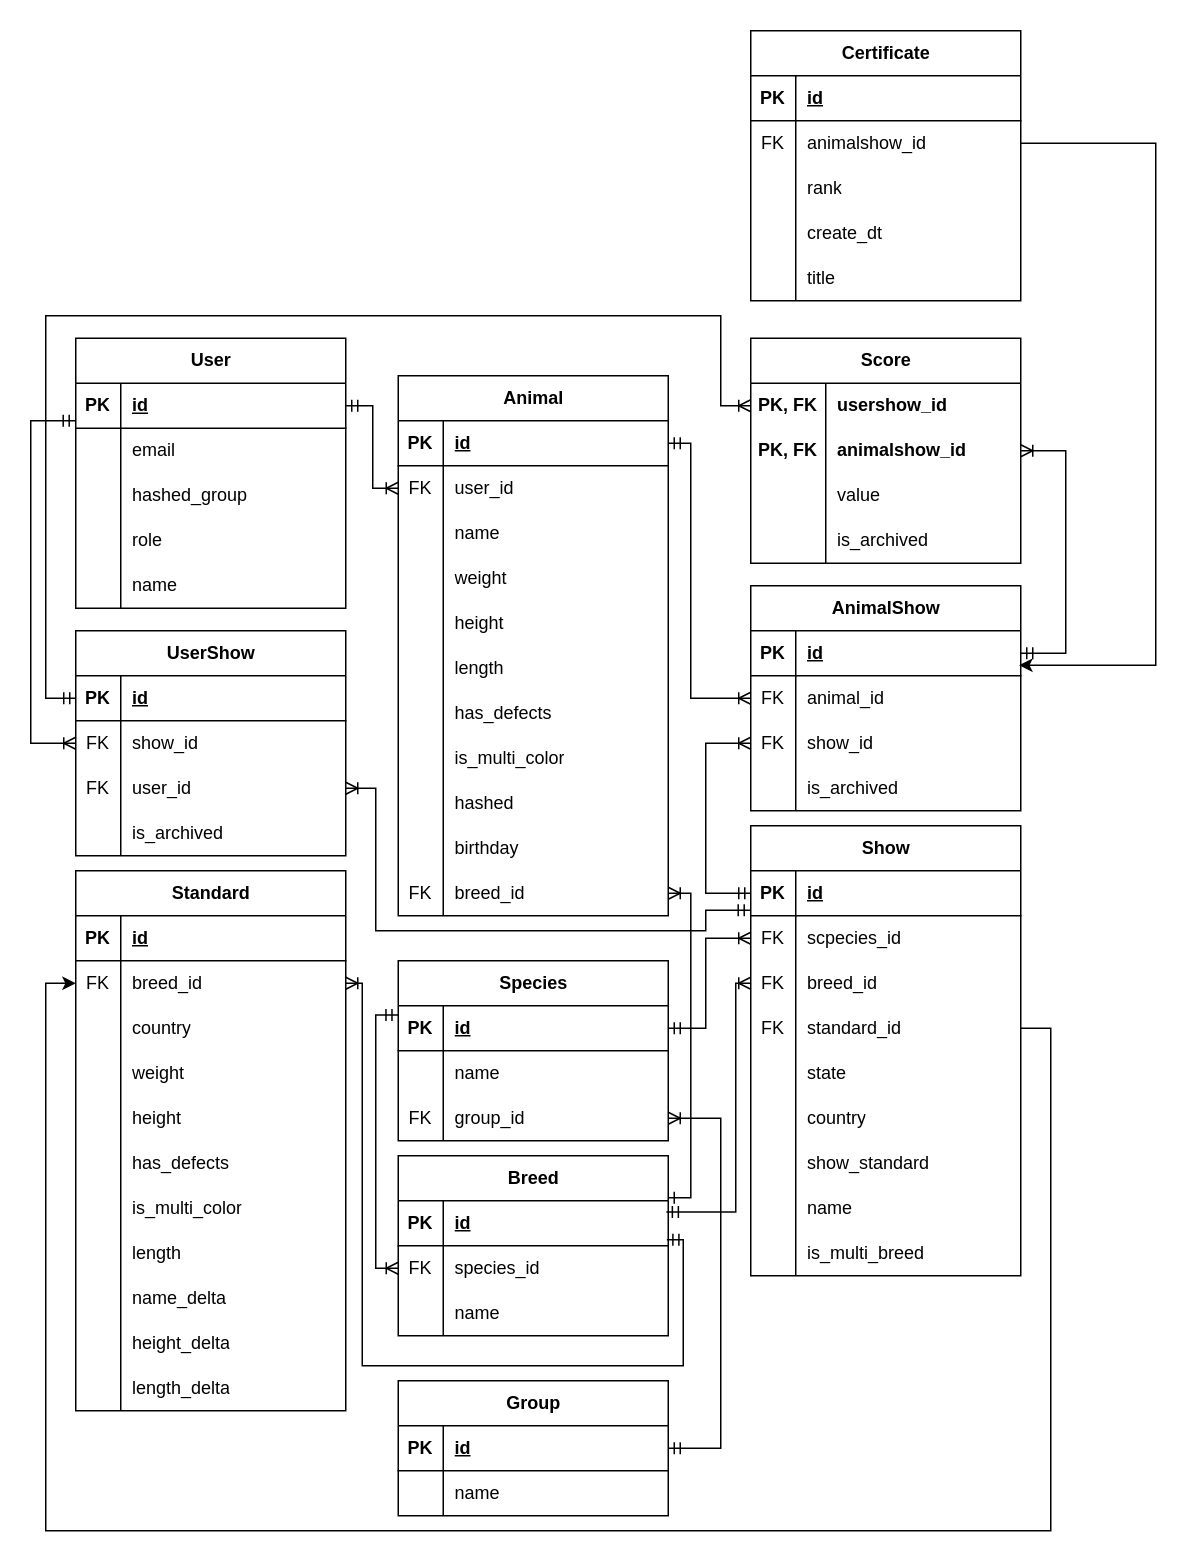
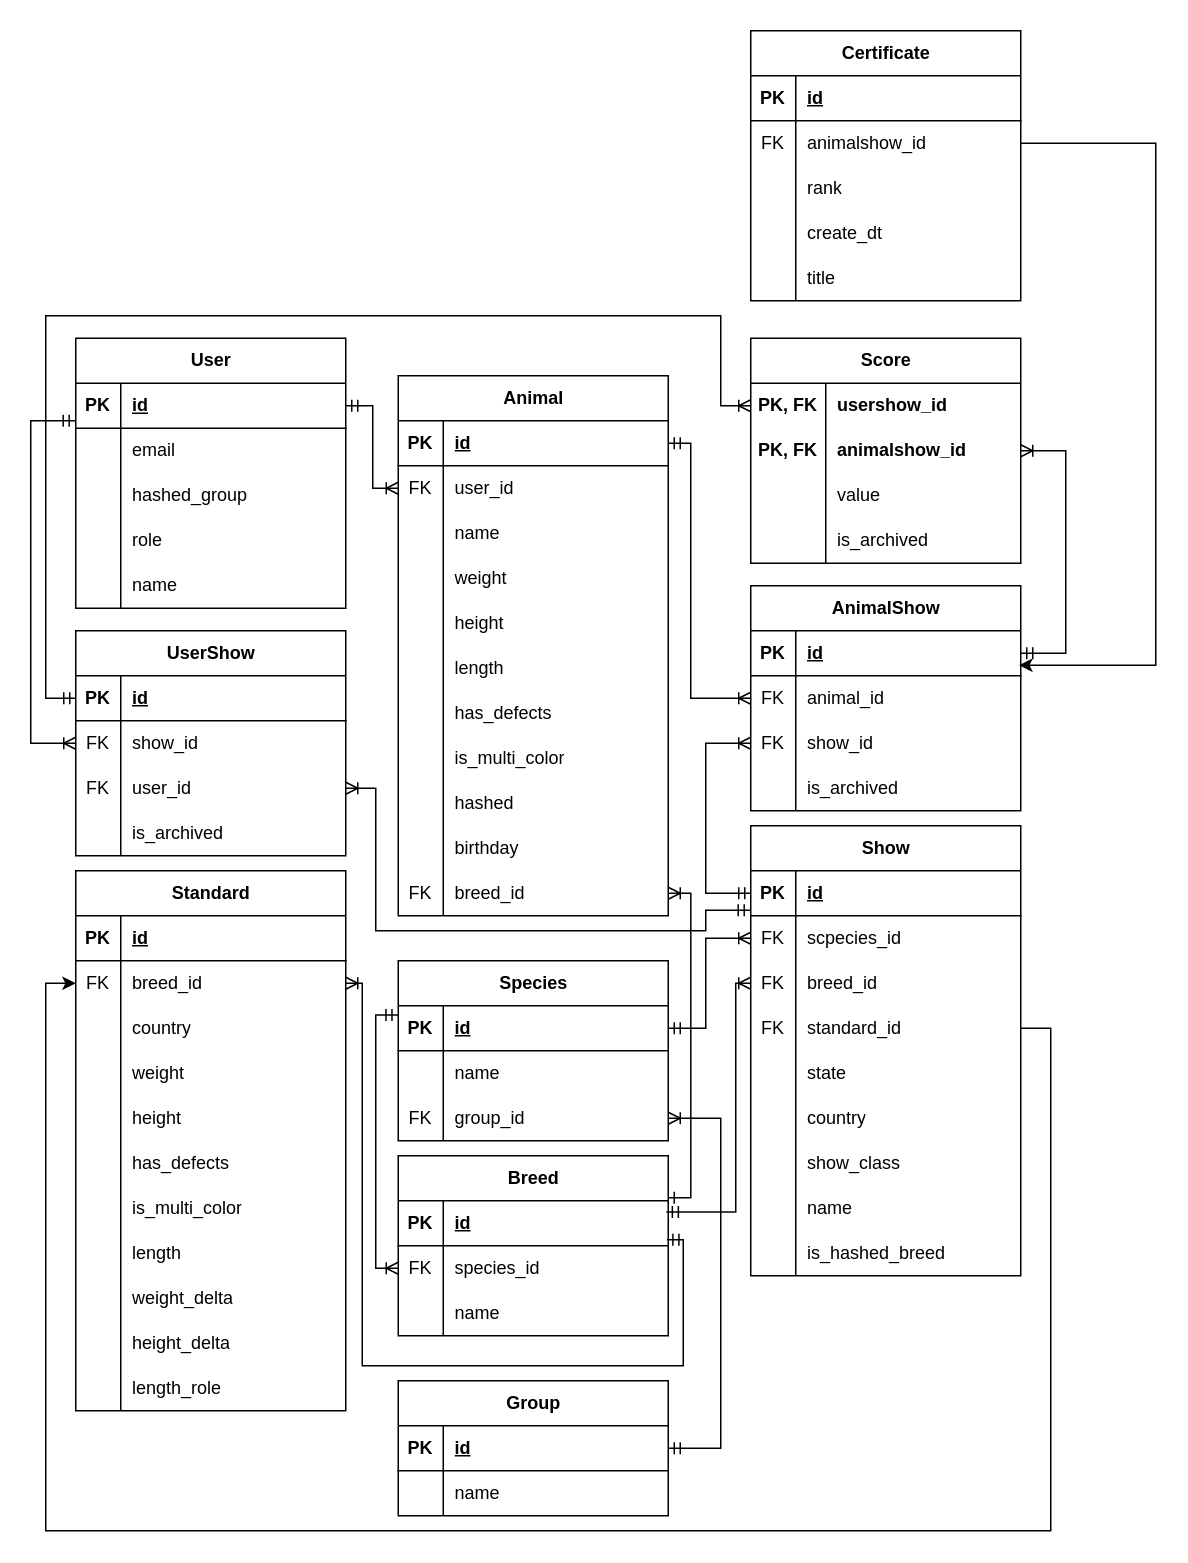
- <mxCell id="107" value="show_standard" style="shape=partialRectangle;connectable=0;fillColor=none;top=0;left=0;bottom=0;right=0;align=left;spacingLeft=6;overflow=hidden;whiteSpace=wrap;html=1;" parent="105" vertex="1"><mxGeometry x="30" width="150" height="30" as="geometry"><mxRectangle width="150" height="30" as="alternateBounds" /></mxGeometry></mxCell>
+ <mxCell id="107" value="show_class" style="shape=partialRectangle;connectable=0;fillColor=none;top=0;left=0;bottom=0;right=0;align=left;spacingLeft=6;overflow=hidden;whiteSpace=wrap;html=1;" parent="105" vertex="1"><mxGeometry x="30" width="150" height="30" as="geometry"><mxRectangle width="150" height="30" as="alternateBounds" /></mxGeometry></mxCell>
- <mxCell id="113" value="is_multi_breed" style="shape=partialRectangle;connectable=0;fillColor=none;top=0;left=0;bottom=0;right=0;align=left;spacingLeft=6;overflow=hidden;whiteSpace=wrap;html=1;" parent="111" vertex="1"><mxGeometry x="30" width="150" height="30" as="geometry"><mxRectangle width="150" height="30" as="alternateBounds" /></mxGeometry></mxCell>
+ <mxCell id="113" value="is_hashed_breed" style="shape=partialRectangle;connectable=0;fillColor=none;top=0;left=0;bottom=0;right=0;align=left;spacingLeft=6;overflow=hidden;whiteSpace=wrap;html=1;" parent="111" vertex="1"><mxGeometry x="30" width="150" height="30" as="geometry"><mxRectangle width="150" height="30" as="alternateBounds" /></mxGeometry></mxCell>
- <mxCell id="29" value="name_delta" style="shape=partialRectangle;connectable=0;fillColor=none;top=0;left=0;bottom=0;right=0;align=left;spacingLeft=6;overflow=hidden;whiteSpace=wrap;html=1;" parent="27" vertex="1"><mxGeometry x="30" width="150" height="30" as="geometry"><mxRectangle width="150" height="30" as="alternateBounds" /></mxGeometry></mxCell>
+ <mxCell id="29" value="weight_delta" style="shape=partialRectangle;connectable=0;fillColor=none;top=0;left=0;bottom=0;right=0;align=left;spacingLeft=6;overflow=hidden;whiteSpace=wrap;html=1;" parent="27" vertex="1"><mxGeometry x="30" width="150" height="30" as="geometry"><mxRectangle width="150" height="30" as="alternateBounds" /></mxGeometry></mxCell>
- <mxCell id="35" value="length_delta" style="shape=partialRectangle;connectable=0;fillColor=none;top=0;left=0;bottom=0;right=0;align=left;spacingLeft=6;overflow=hidden;whiteSpace=wrap;html=1;" parent="33" vertex="1"><mxGeometry x="30" width="150" height="30" as="geometry"><mxRectangle width="150" height="30" as="alternateBounds" /></mxGeometry></mxCell>
+ <mxCell id="35" value="length_role" style="shape=partialRectangle;connectable=0;fillColor=none;top=0;left=0;bottom=0;right=0;align=left;spacingLeft=6;overflow=hidden;whiteSpace=wrap;html=1;" parent="33" vertex="1"><mxGeometry x="30" width="150" height="30" as="geometry"><mxRectangle width="150" height="30" as="alternateBounds" /></mxGeometry></mxCell>
